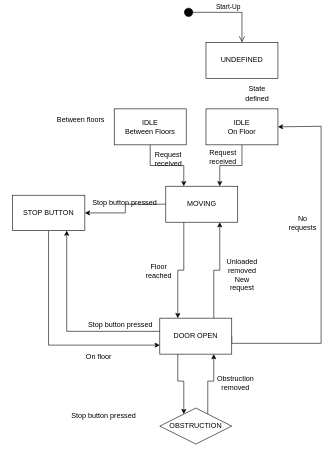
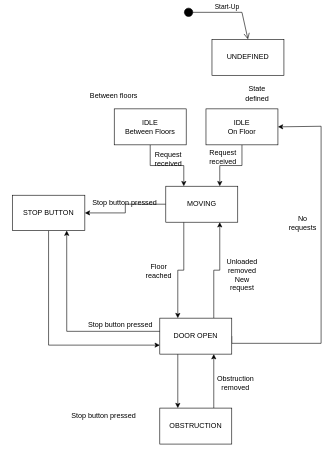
- <mxCell id="2" value="UNDEFINED" style="rounded=0;whiteSpace=wrap;html=1;" vertex="1" parent="1"><mxGeometry x="343" y="70" width="120" height="60" as="geometry" /></mxCell>
+ <mxCell id="2" value="UNDEFINED" style="rounded=0;whiteSpace=wrap;html=1;" vertex="1" parent="1"><mxGeometry x="353" y="65" width="120" height="60" as="geometry" /></mxCell>
- <mxCell id="23" value="&lt;div&gt;Between floors&lt;br&gt;&lt;/div&gt;" style="text;html=1;align=center;verticalAlign=middle;resizable=0;points=[];autosize=1;strokeColor=none;fillColor=none;fontSize=12;" vertex="1" parent="1"><mxGeometry x="89" y="190" width="90" height="20" as="geometry" /></mxCell>
+ <mxCell id="23" value="&lt;div&gt;Between floors&lt;br&gt;&lt;/div&gt;" style="text;html=1;align=center;verticalAlign=middle;resizable=0;points=[];autosize=1;strokeColor=none;fillColor=none;fontSize=12;" vertex="1" parent="1"><mxGeometry x="144" y="150" width="90" height="20" as="geometry" /></mxCell>
- <mxCell id="27" value="On floor" style="text;html=1;align=center;verticalAlign=middle;resizable=0;points=[];autosize=1;strokeColor=none;fillColor=none;fontSize=12;fontColor=#000000;" vertex="1" parent="1"><mxGeometry x="137" y="585" width="53" height="18" as="geometry" /></mxCell>
- <mxCell id="19" value="OBSTRUCTION" style="rhombus;whiteSpace=wrap;html=1;" vertex="1" parent="1"><mxGeometry x="266" y="680" width="120" height="60" as="geometry" /></mxCell>
+ <mxCell id="19" value="OBSTRUCTION" style="rounded=0;whiteSpace=wrap;html=1;" vertex="1" parent="1"><mxGeometry x="266" y="680" width="120" height="60" as="geometry" /></mxCell>
